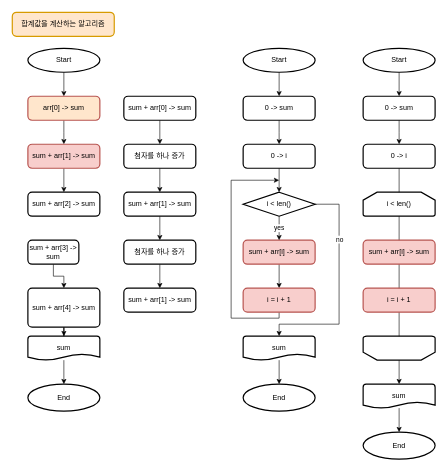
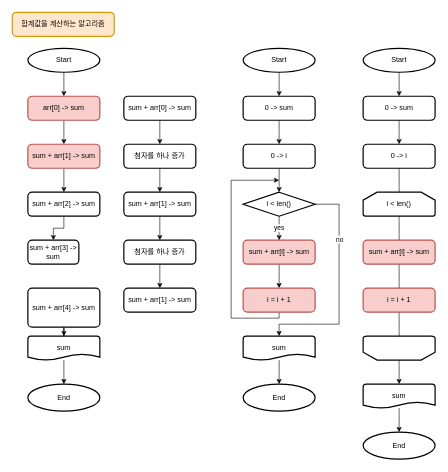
- <mxCell id="6" value="arr[0] -&amp;gt; sum" style="rounded=1;whiteSpace=wrap;html=1;absoluteArcSize=1;arcSize=14;strokeWidth=2;fillColor=#ffe6cc;strokeColor=#b85450;" vertex="1" parent="1"><mxGeometry x="46" y="160" width="120" height="40" as="geometry" /></mxCell>
+ <mxCell id="6" value="arr[0] -&amp;gt; sum" style="rounded=1;whiteSpace=wrap;html=1;absoluteArcSize=1;arcSize=14;strokeWidth=2;fillColor=#f8cecc;strokeColor=#b85450;" vertex="1" parent="1"><mxGeometry x="46" y="160" width="120" height="40" as="geometry" /></mxCell>
+ <mxCell id="10" style="edgeStyle=orthogonalEdgeStyle;rounded=0;orthogonalLoop=1;jettySize=auto;html=1;entryX=0.5;entryY=0;entryDx=0;entryDy=0;" edge="1" parent="1" source="11" target="13"><mxGeometry relative="1" as="geometry" /></mxCell>
- <mxCell id="12" style="edgeStyle=orthogonalEdgeStyle;rounded=0;orthogonalLoop=1;jettySize=auto;html=1;entryX=0.5;entryY=0;entryDx=0;entryDy=0;" edge="1" parent="1" source="13" target="15"><mxGeometry relative="1" as="geometry" /></mxCell>
